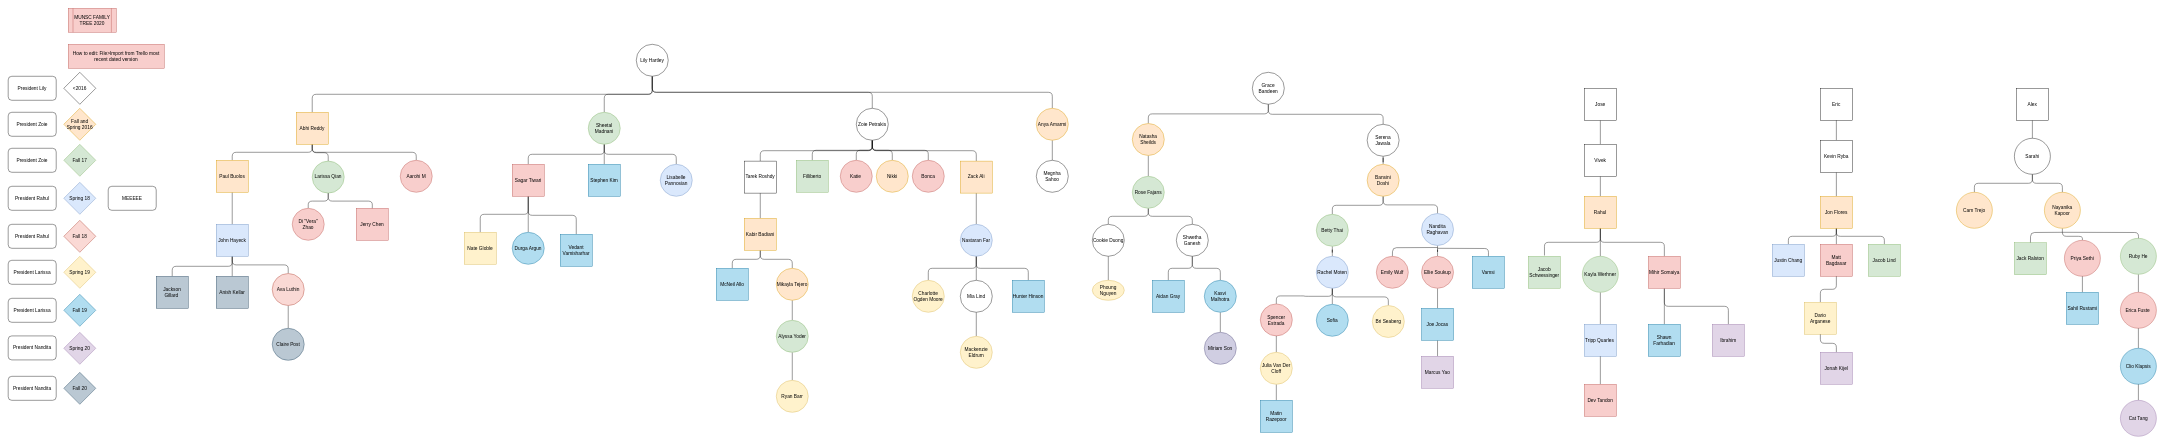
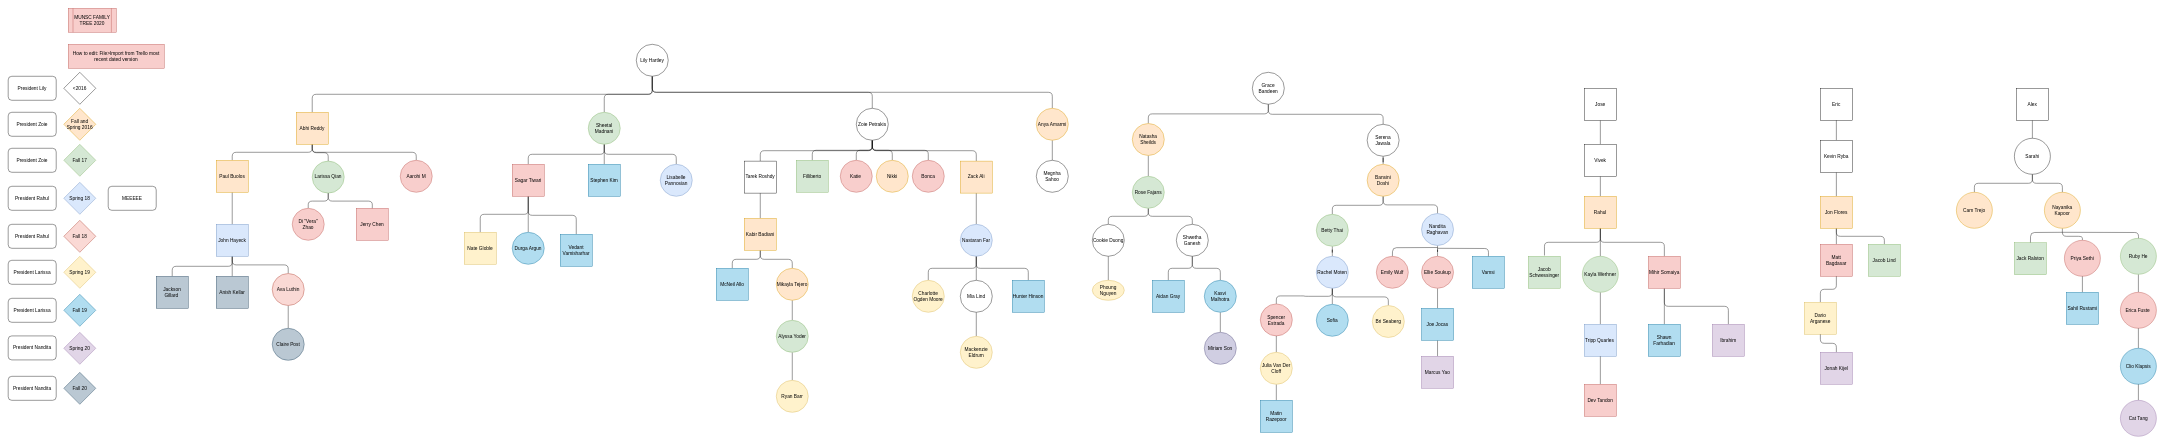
- <mxCell id="27" style="edgeStyle=orthogonalEdgeStyle;rounded=1;orthogonalLoop=1;jettySize=auto;html=1;exitX=0.5;exitY=1;exitDx=0;exitDy=0;entryX=0.5;entryY=0;entryDx=0;entryDy=0;startArrow=none;startFill=0;endArrow=none;endFill=0;" edge="1" parent="1" source="29" target="30"><mxGeometry relative="1" as="geometry" /></mxCell>
- <mxCell id="30" value="Justin Chang" style="whiteSpace=wrap;html=1;aspect=fixed;fillColor=#dae8fc;strokeColor=#6c8ebf;" vertex="1" parent="1"><mxGeometry x="4430" y="610" width="80" height="80" as="geometry" /></mxCell>
